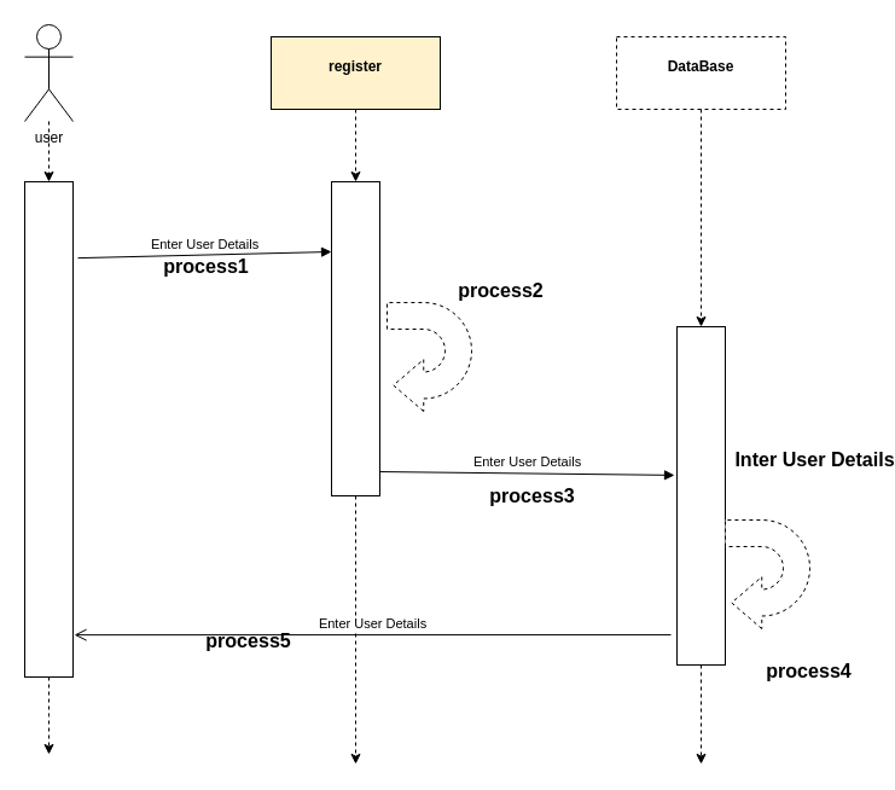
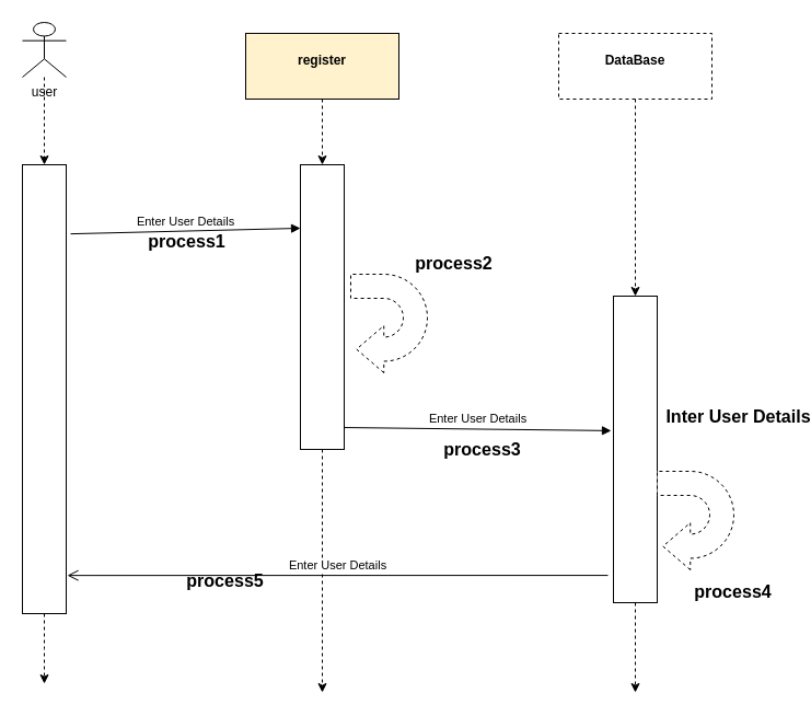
- <mxCell id="3" value="user" style="shape=umlActor;verticalLabelPosition=bottom;verticalAlign=top;html=1;" parent="1" vertex="1"><mxGeometry x="20" y="20" width="40" height="80" as="geometry" /></mxCell>
+ <mxCell id="3" value="user" style="shape=umlActor;verticalLabelPosition=bottom;verticalAlign=top;html=1;" parent="1" vertex="1"><mxGeometry x="20" y="20" width="40" height="50" as="geometry" /></mxCell>
- <mxCell id="22" value="&lt;h6&gt;process4&lt;/h6&gt;" style="text;strokeColor=none;fillColor=none;html=1;fontSize=24;fontStyle=1;verticalAlign=middle;align=center;" parent="1" vertex="1"><mxGeometry x="618.5" y="535" width="100" height="40" as="geometry" /></mxCell>
+ <mxCell id="22" value="&lt;h6&gt;process4&lt;/h6&gt;" style="text;strokeColor=none;fillColor=none;html=1;fontSize=24;fontStyle=1;verticalAlign=middle;align=center;" parent="1" vertex="1"><mxGeometry x="618.5" y="520" width="100" height="40" as="geometry" /></mxCell>
